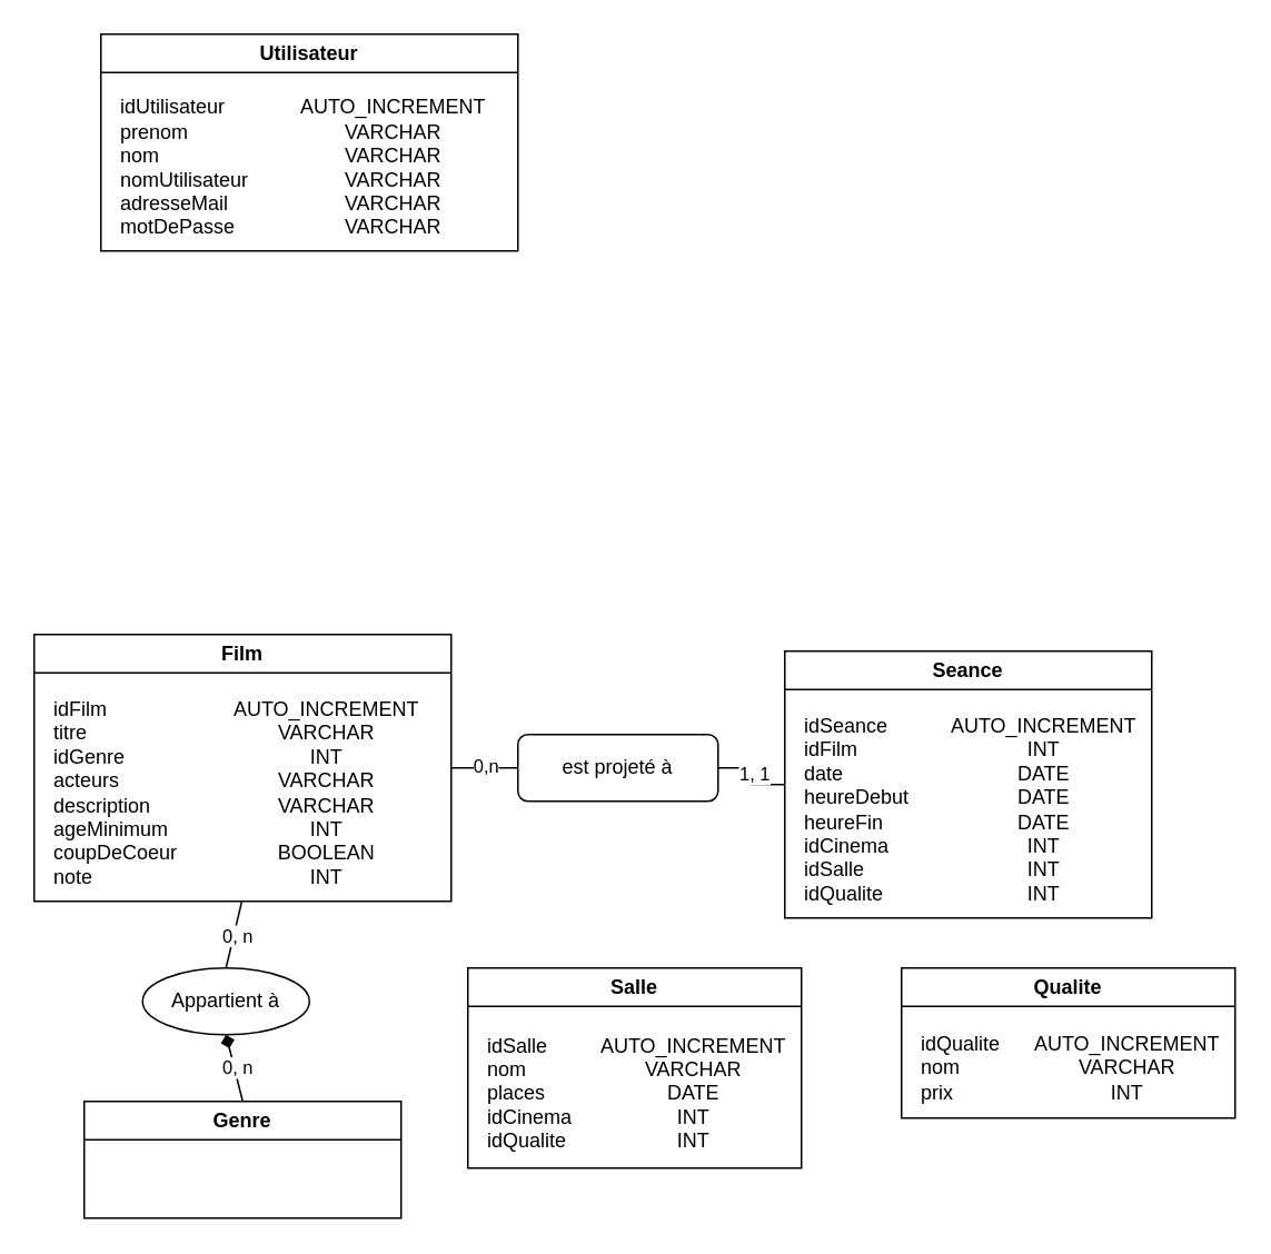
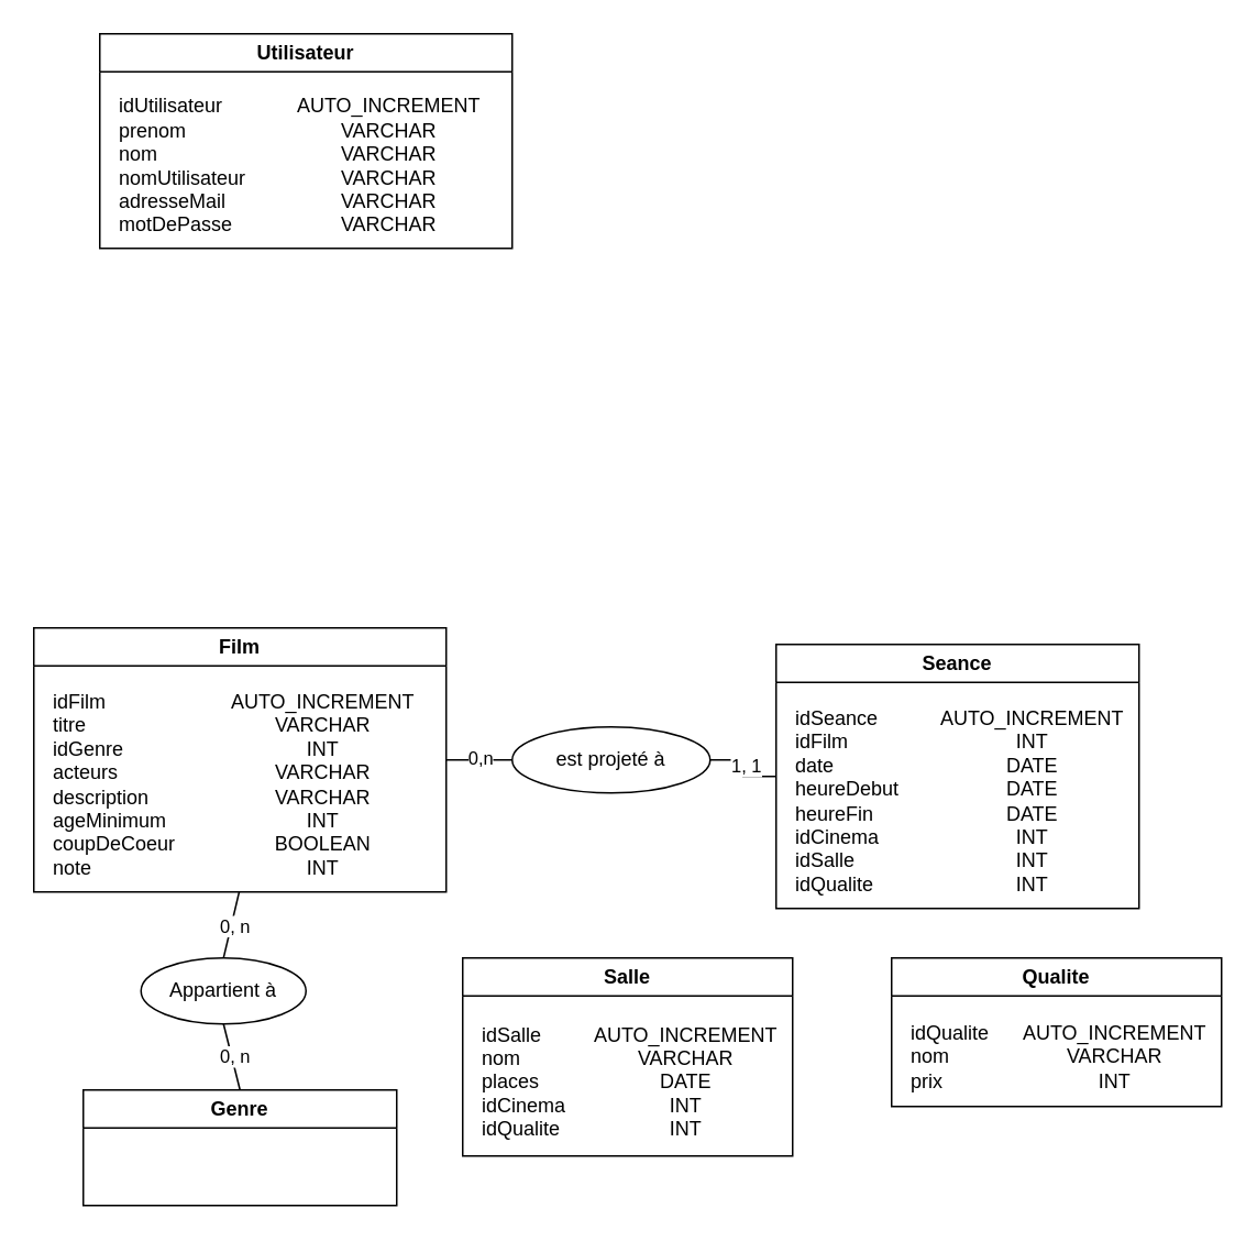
- <mxCell id="21" value="est projeté à" style="whiteSpace=wrap;html=1;rounded=1;" vertex="1" parent="1"><mxGeometry x="310" y="440" width="120" height="40" as="geometry" /></mxCell>
+ <mxCell id="21" value="est projeté à" style="ellipse;whiteSpace=wrap;html=1;" vertex="1" parent="1"><mxGeometry x="310" y="440" width="120" height="40" as="geometry" /></mxCell>
- <mxCell id="14" value="" style="endArrow=diamond;html=1;rounded=0;exitX=0.5;exitY=0;exitDx=0;exitDy=0;entryX=0.5;entryY=1;entryDx=0;entryDy=0;" edge="1" parent="1" source="10" target="11"><mxGeometry width="50" height="50" relative="1" as="geometry"><mxPoint x="155" y="590" as="sourcePoint" /><mxPoint x="150" y="630" as="targetPoint" /></mxGeometry></mxCell>
+ <mxCell id="14" value="" style="endArrow=none;html=1;rounded=0;exitX=0.5;exitY=0;exitDx=0;exitDy=0;entryX=0.5;entryY=1;entryDx=0;entryDy=0;" edge="1" parent="1" source="10" target="11"><mxGeometry width="50" height="50" relative="1" as="geometry"><mxPoint x="155" y="590" as="sourcePoint" /><mxPoint x="150" y="630" as="targetPoint" /></mxGeometry></mxCell>
